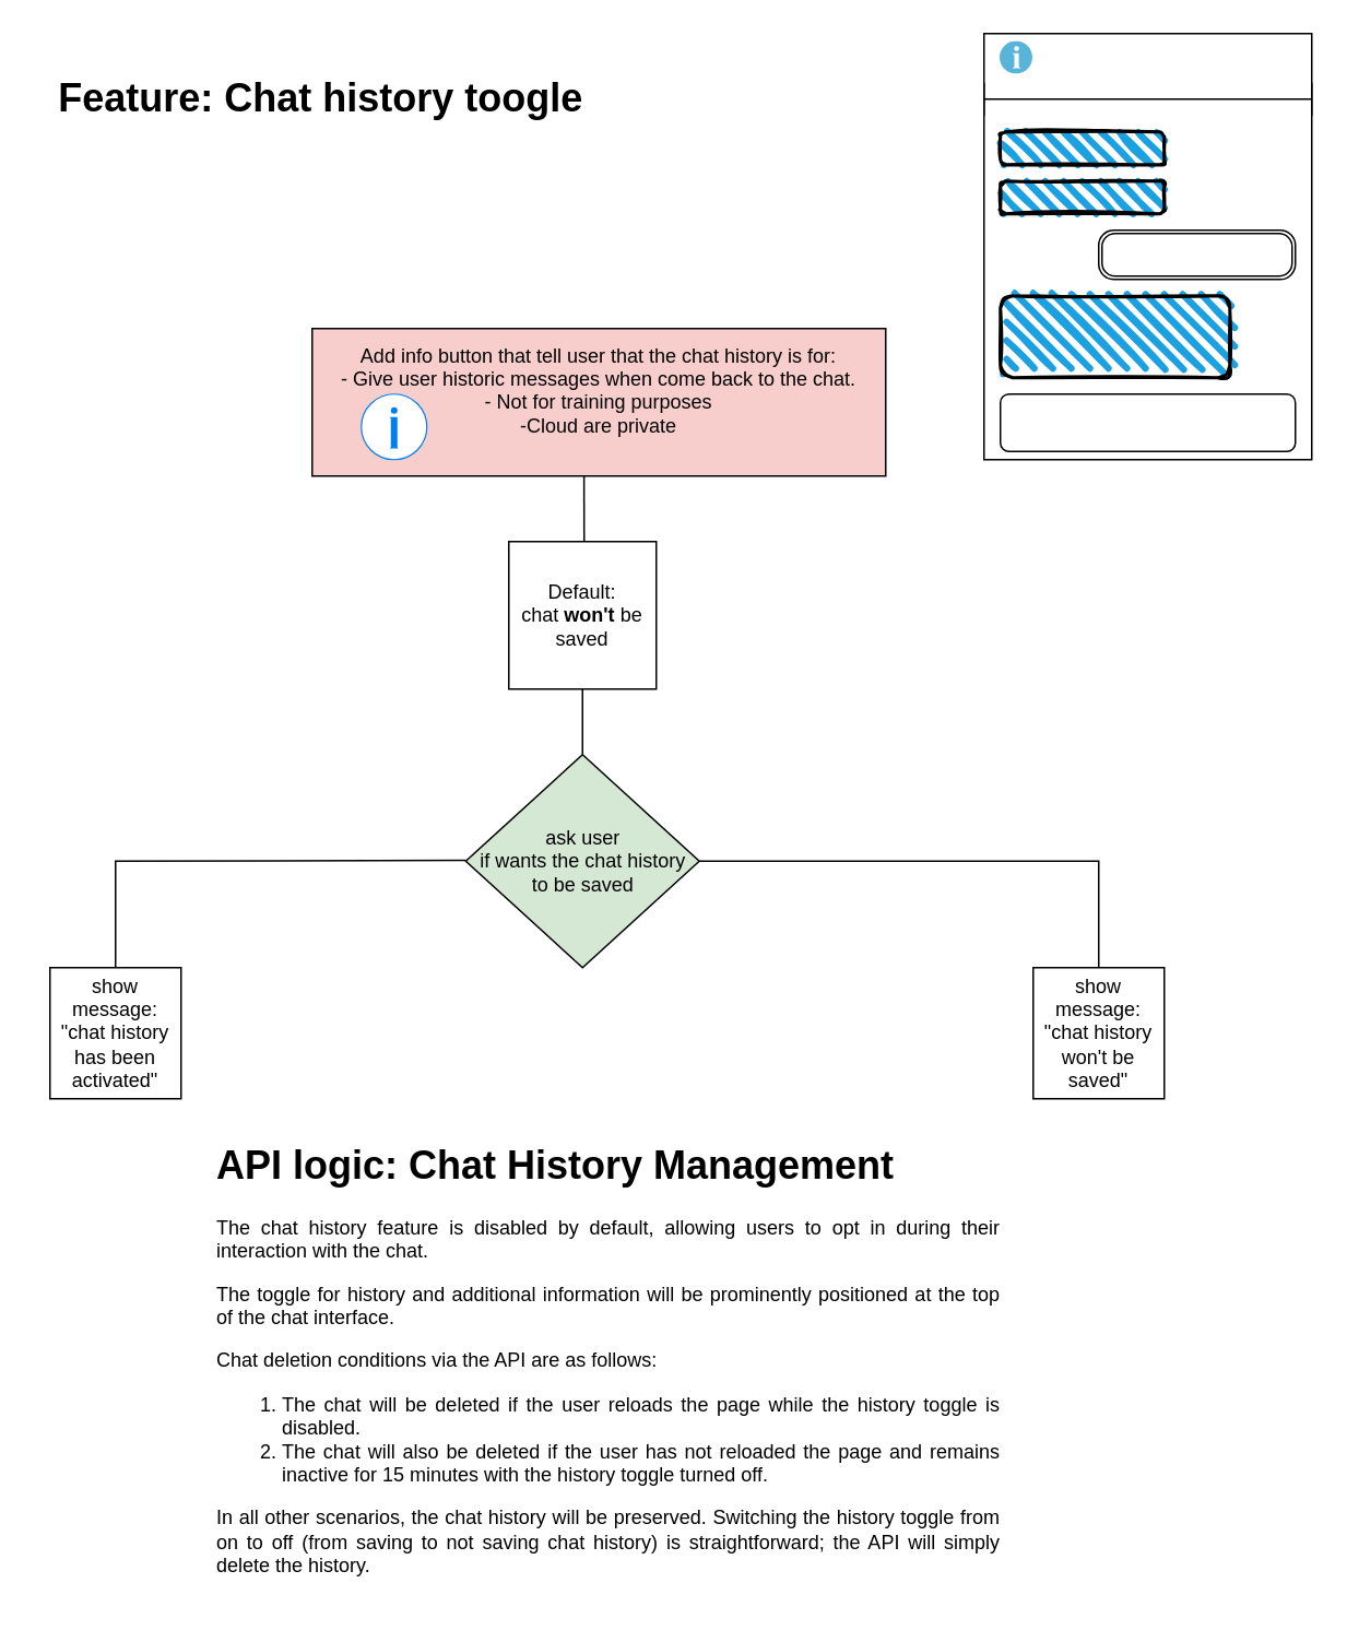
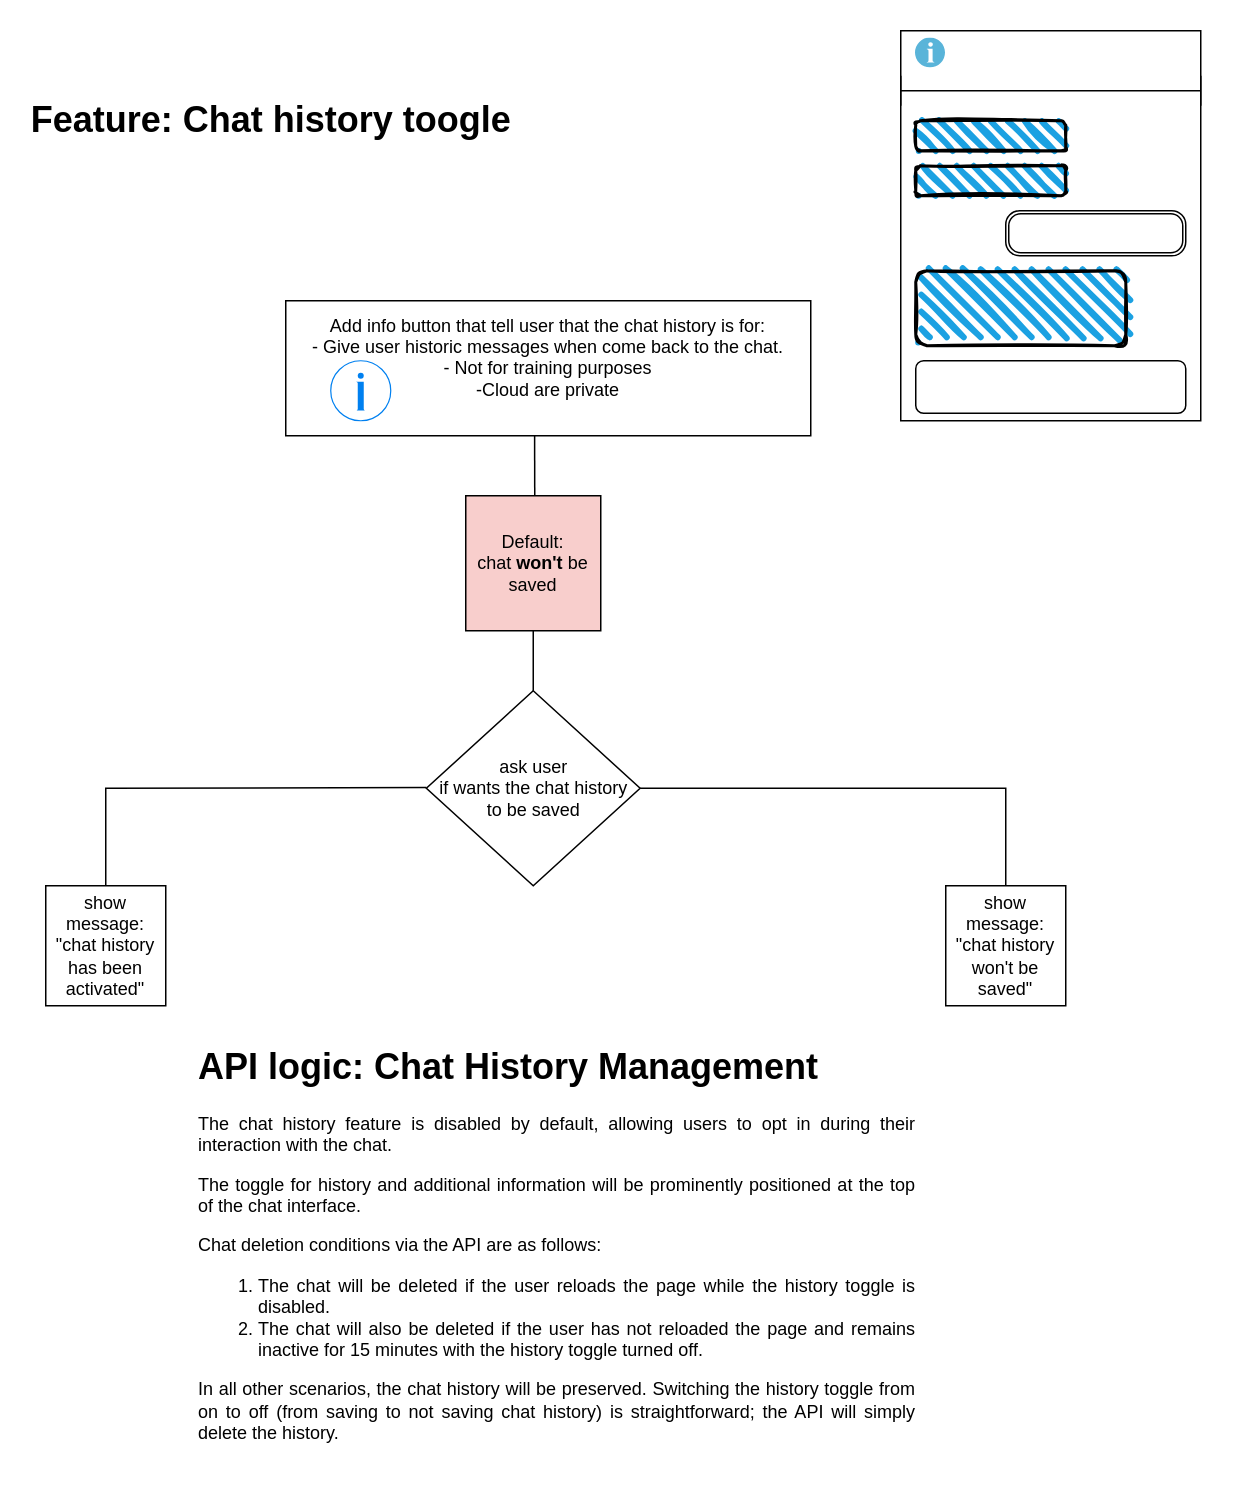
- <mxCell id="23" value="Feature: Chat history toogle" style="text;strokeColor=none;fillColor=none;html=1;fontSize=24;fontStyle=1;verticalAlign=middle;align=center;" vertex="1" parent="1"><mxGeometry x="20" y="35" width="350" height="50" as="geometry" /></mxCell>
+ <mxCell id="23" value="Feature: Chat history toogle" style="text;strokeColor=none;fillColor=none;html=1;fontSize=24;fontStyle=1;verticalAlign=middle;align=center;" vertex="1" parent="1"><mxGeometry x="5" y="55" width="350" height="50" as="geometry" /></mxCell>
- <mxCell id="4" value="Add info button that tell user that the chat history is for:&lt;br&gt;- Give user historic messages when come back to the chat.&lt;br&gt;- Not for training purposes&lt;br&gt;-Cloud are private&lt;div&gt;&lt;br/&gt;&lt;/div&gt;" style="rounded=0;whiteSpace=wrap;html=1;fillColor=#f8cecc;" vertex="1" parent="1"><mxGeometry x="190" y="200" width="350" height="90" as="geometry" /></mxCell>
+ <mxCell id="4" value="Add info button that tell user that the chat history is for:&lt;br&gt;- Give user historic messages when come back to the chat.&lt;br&gt;- Not for training purposes&lt;br&gt;-Cloud are private&lt;div&gt;&lt;br/&gt;&lt;/div&gt;" style="rounded=0;whiteSpace=wrap;html=1;" vertex="1" parent="1"><mxGeometry x="190" y="200" width="350" height="90" as="geometry" /></mxCell>
- <mxCell id="3" value="Default:&lt;br&gt;chat &lt;b&gt;won't &lt;/b&gt;be saved" style="whiteSpace=wrap;html=1;aspect=fixed;" parent="1" vertex="1"><mxGeometry x="310" y="330" width="90" height="90" as="geometry" /></mxCell>
+ <mxCell id="3" value="Default:&lt;br&gt;chat &lt;b&gt;won't &lt;/b&gt;be saved" style="whiteSpace=wrap;html=1;aspect=fixed;fillColor=#f8cecc;" parent="1" vertex="1"><mxGeometry x="310" y="330" width="90" height="90" as="geometry" /></mxCell>
- <mxCell id="2" value="ask user &lt;br&gt;if wants the chat history &lt;br&gt;to be saved" style="rhombus;whiteSpace=wrap;html=1;fillColor=#d5e8d4;" parent="1" vertex="1"><mxGeometry x="283.75" y="460" width="142.5" height="130" as="geometry" /></mxCell>
+ <mxCell id="2" value="ask user &lt;br&gt;if wants the chat history &lt;br&gt;to be saved" style="rhombus;whiteSpace=wrap;html=1;" parent="1" vertex="1"><mxGeometry x="283.75" y="460" width="142.5" height="130" as="geometry" /></mxCell>
